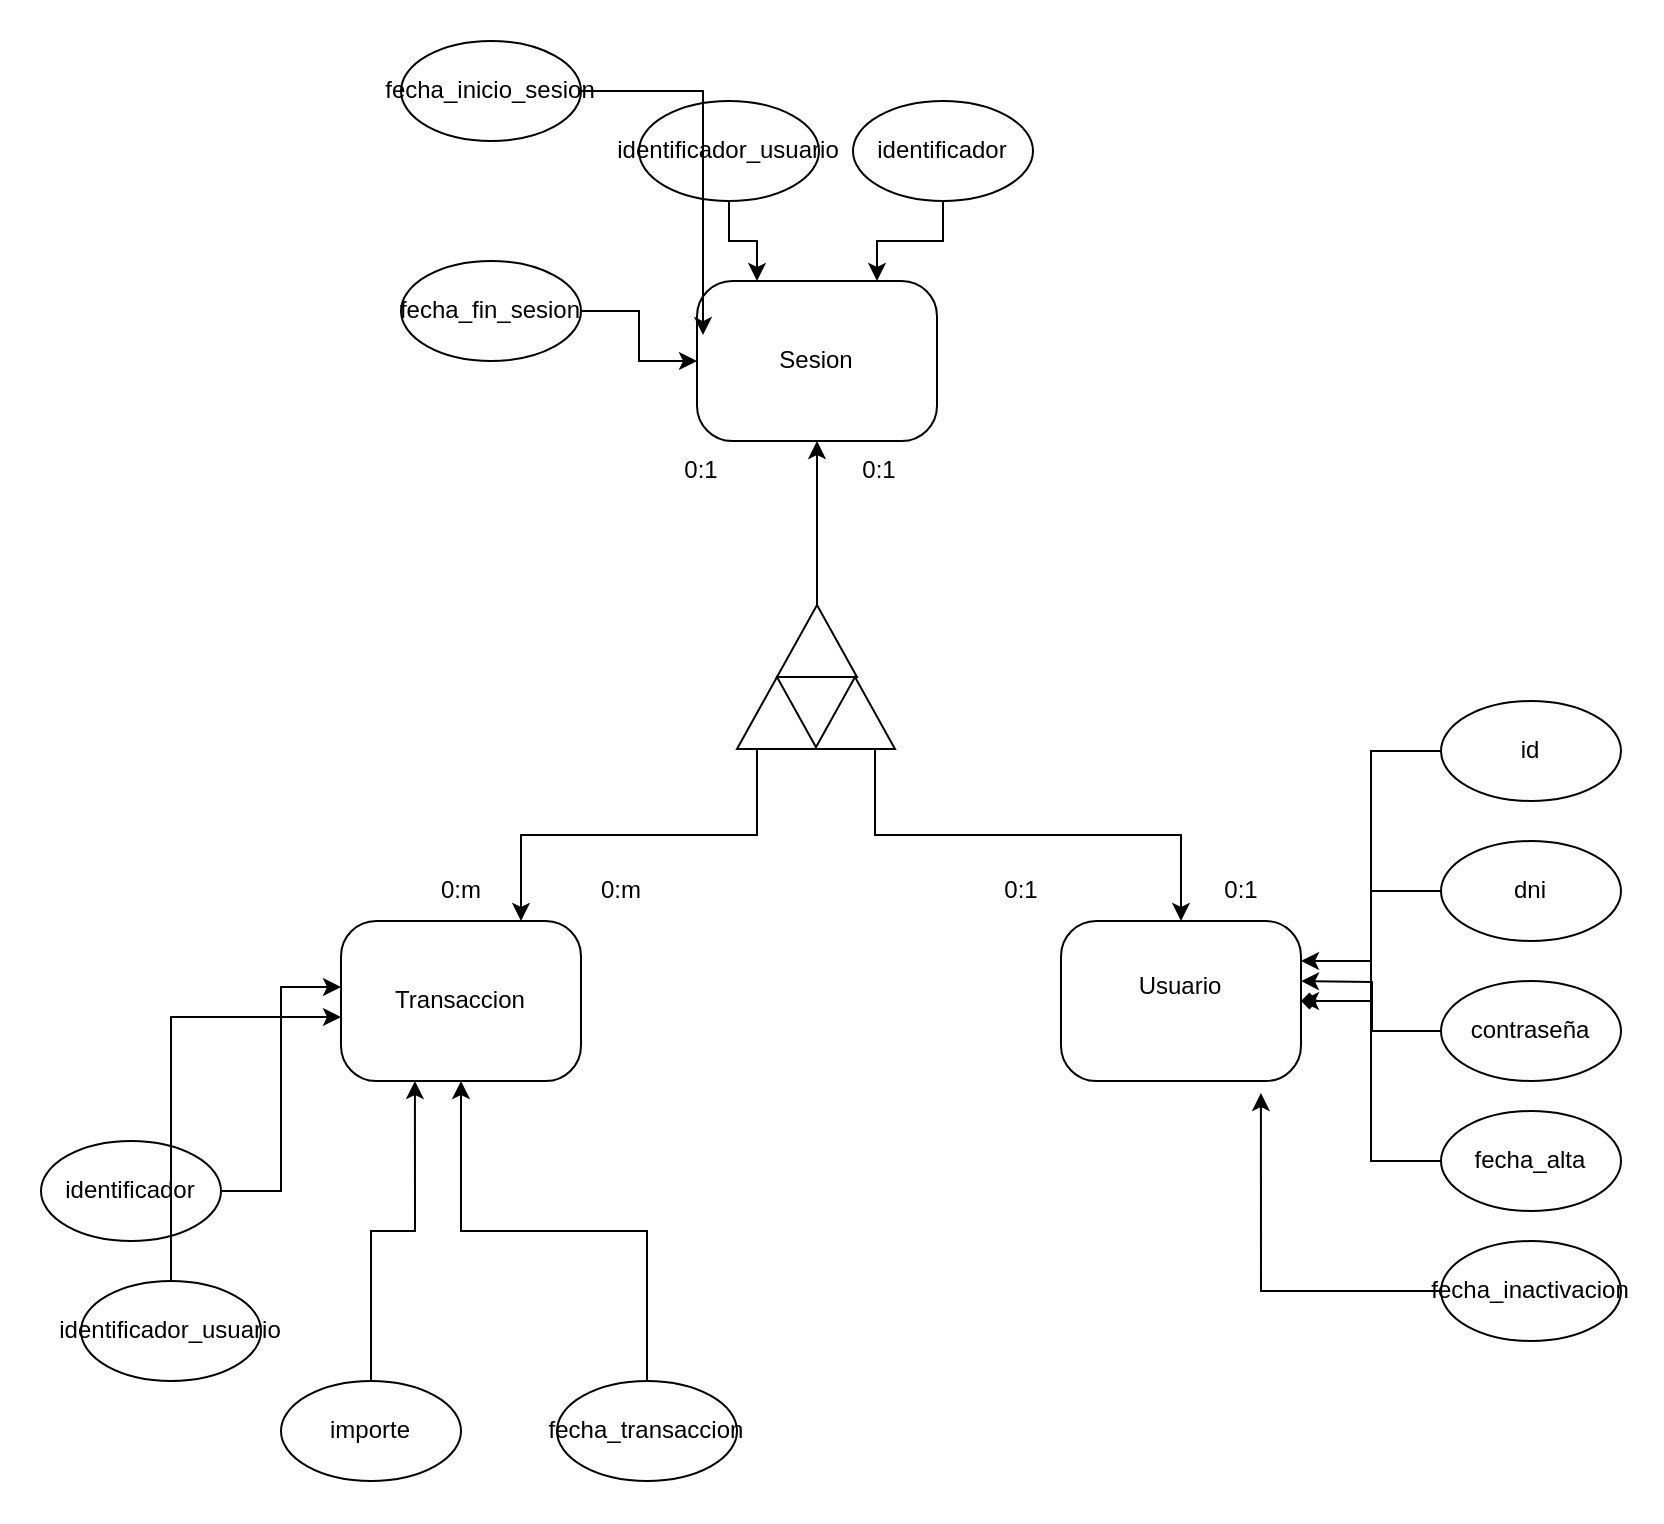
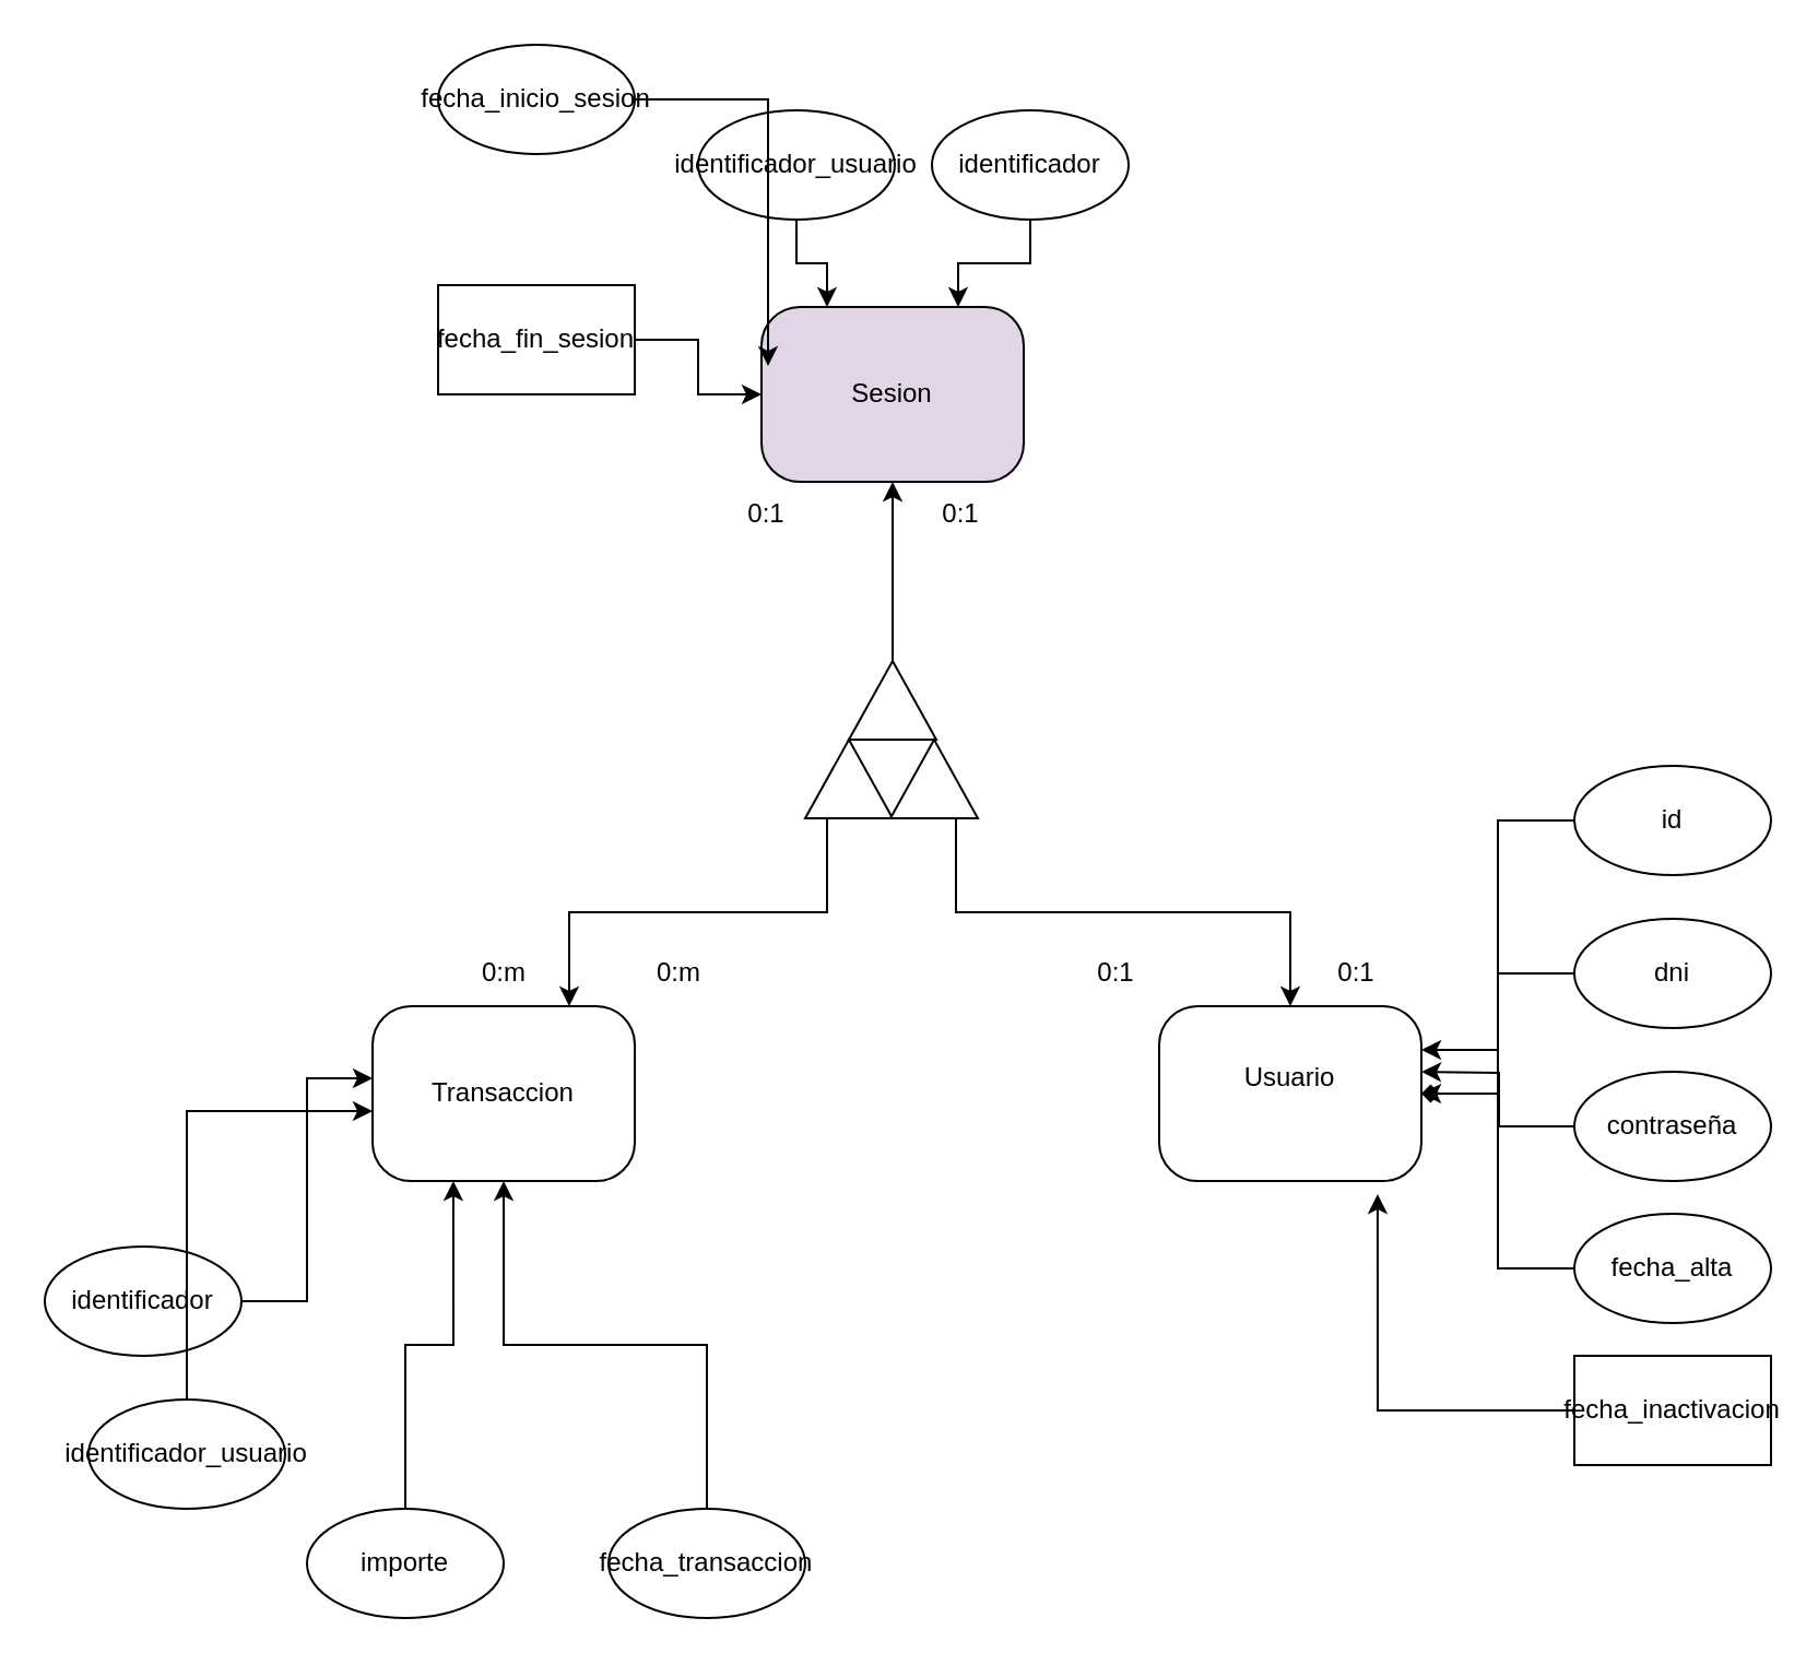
- <mxCell id="42" value="fecha_fin_sesion" style="ellipse;whiteSpace=wrap;html=1;" vertex="1" parent="1"><mxGeometry x="200" y="130" width="90" height="50" as="geometry" /></mxCell>
+ <mxCell id="42" value="fecha_fin_sesion" style="whiteSpace=wrap;html=1;rounded=0;" vertex="1" parent="1"><mxGeometry x="200" y="130" width="90" height="50" as="geometry" /></mxCell>
- <mxCell id="4" value="Sesion" style="rounded=1;whiteSpace=wrap;html=1;arcSize=22;" vertex="1" parent="1"><mxGeometry x="348" y="140" width="120" height="80" as="geometry" /></mxCell>
+ <mxCell id="4" value="Sesion" style="rounded=1;whiteSpace=wrap;html=1;arcSize=22;fillColor=#e1d5e7;" vertex="1" parent="1"><mxGeometry x="348" y="140" width="120" height="80" as="geometry" /></mxCell>
- <mxCell id="25" value="fecha_inactivacion" style="ellipse;whiteSpace=wrap;html=1;" vertex="1" parent="1"><mxGeometry x="720" y="620" width="90" height="50" as="geometry" /></mxCell>
+ <mxCell id="25" value="fecha_inactivacion" style="whiteSpace=wrap;html=1;rounded=0;" vertex="1" parent="1"><mxGeometry x="720" y="620" width="90" height="50" as="geometry" /></mxCell>
